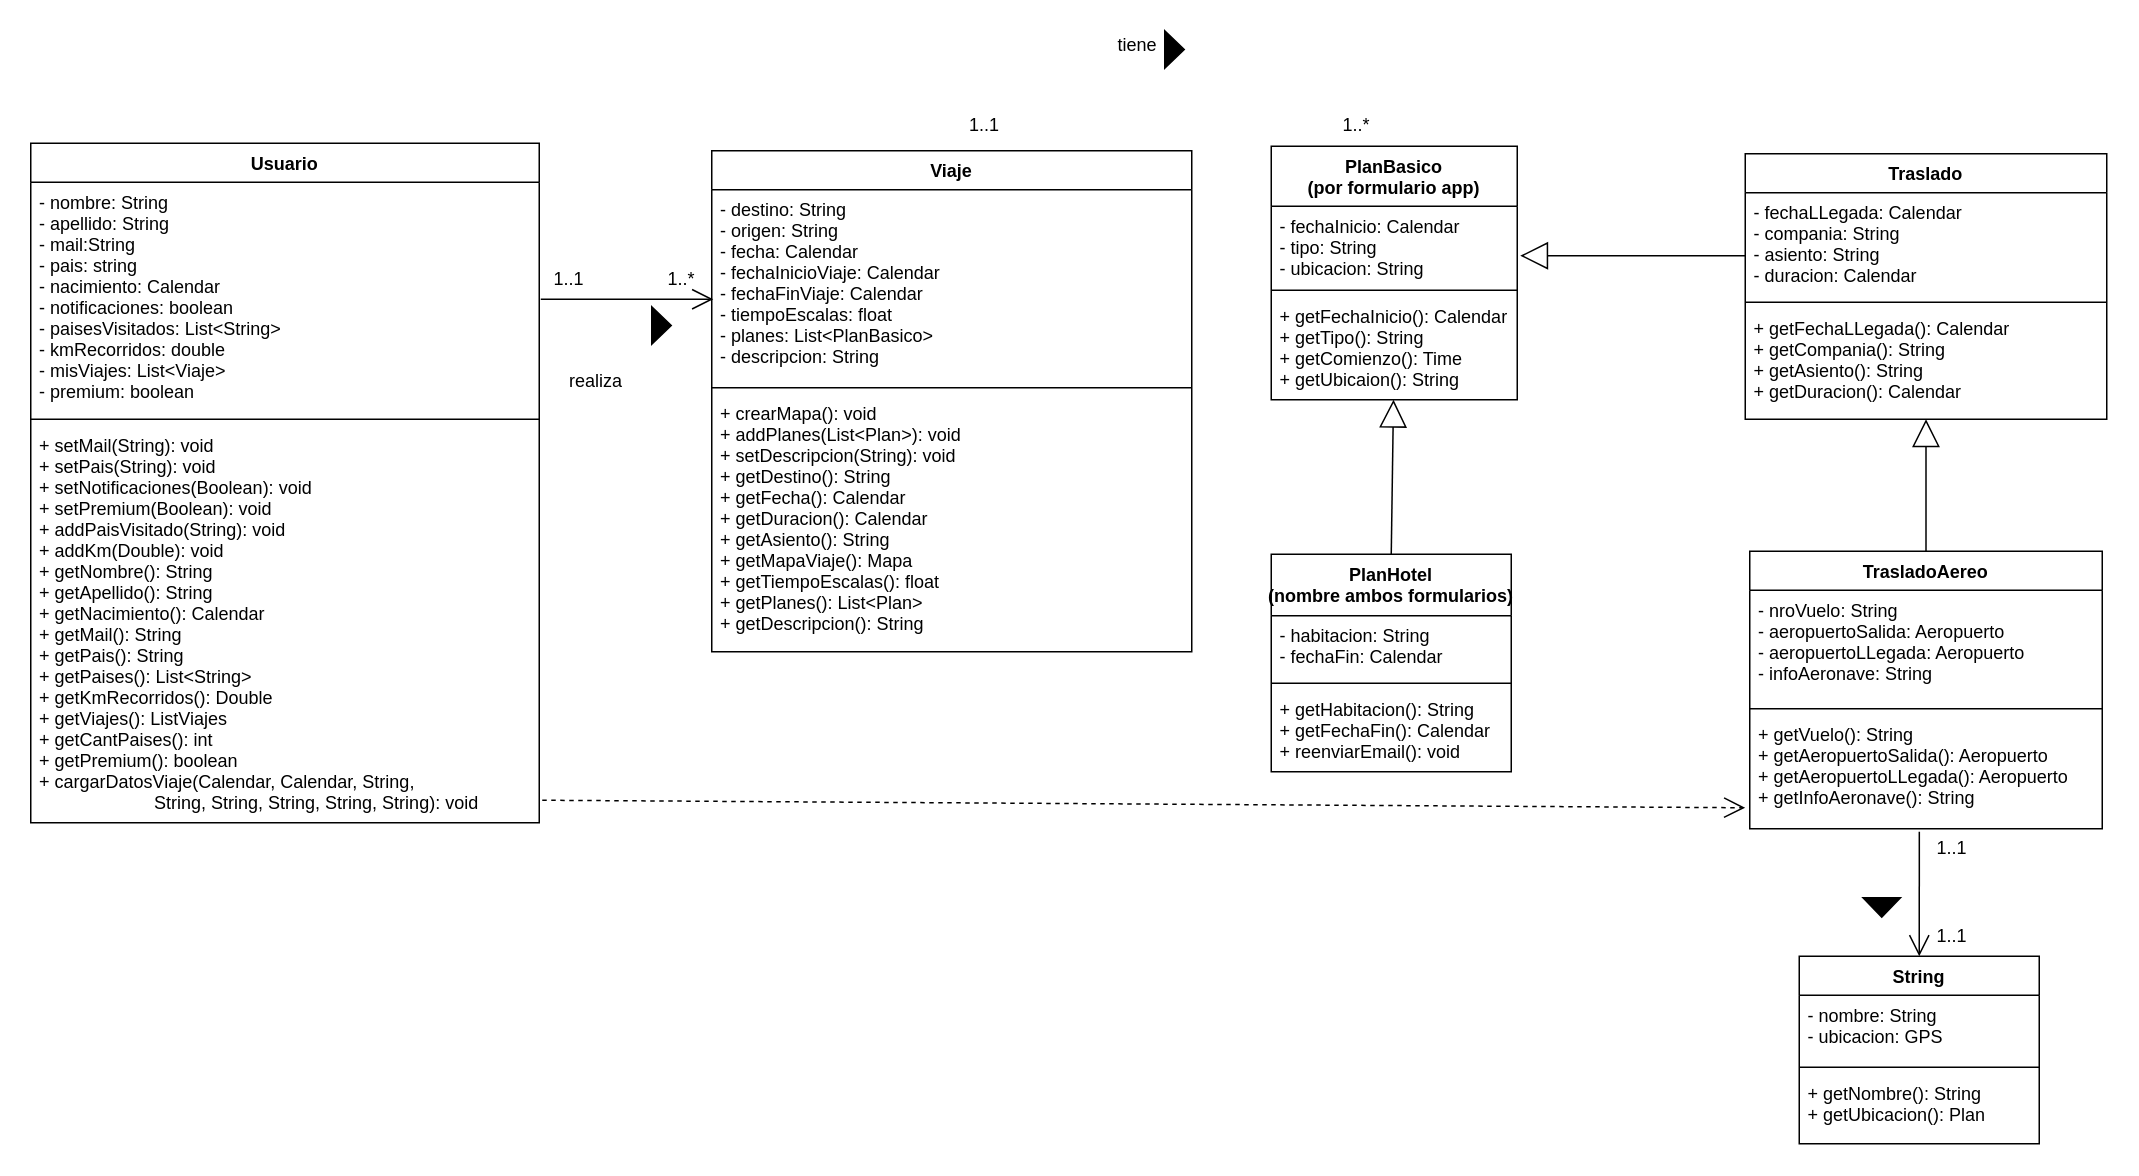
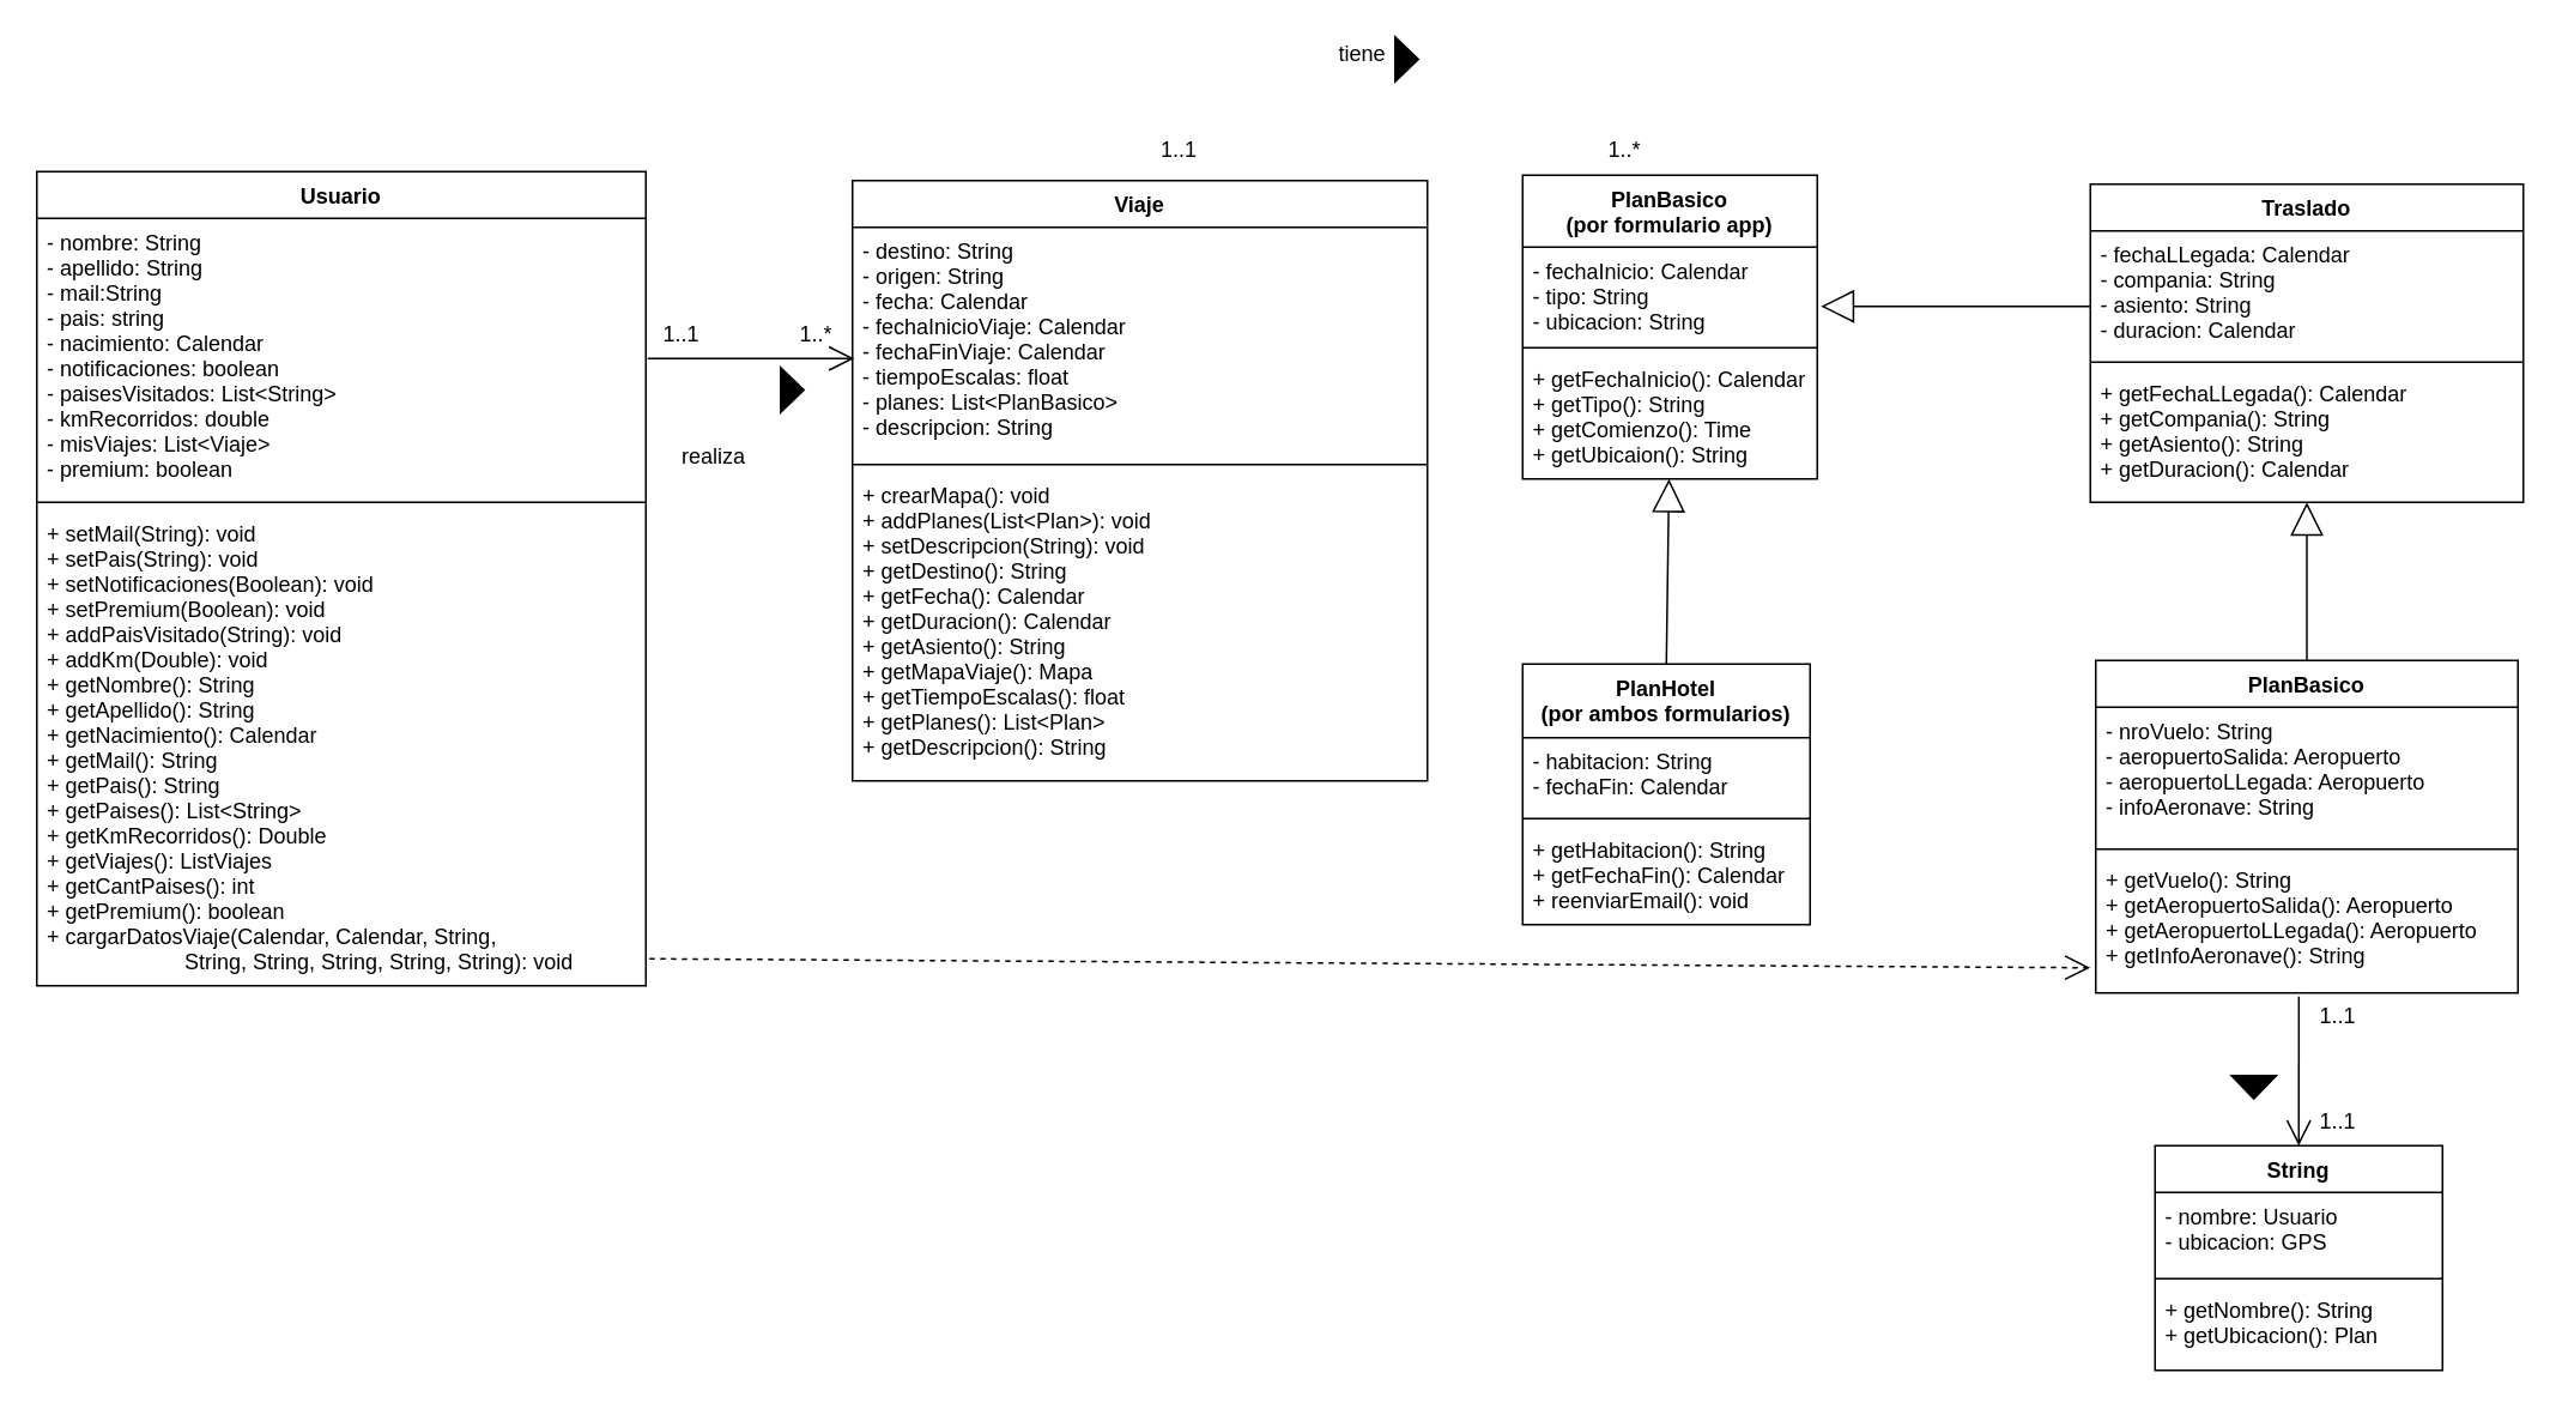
- <mxCell id="10" value="TrasladoAereo" style="swimlane;fontStyle=1;align=center;verticalAlign=top;childLayout=stackLayout;horizontal=1;startSize=26;horizontalStack=0;resizeParent=1;resizeParentMax=0;resizeLast=0;collapsible=1;marginBottom=0;" parent="1" vertex="1"><mxGeometry x="1166" y="367" width="235" height="185" as="geometry" /></mxCell>
+ <mxCell id="10" value="PlanBasico" style="swimlane;fontStyle=1;align=center;verticalAlign=top;childLayout=stackLayout;horizontal=1;startSize=26;horizontalStack=0;resizeParent=1;resizeParentMax=0;resizeLast=0;collapsible=1;marginBottom=0;" parent="1" vertex="1"><mxGeometry x="1166" y="367" width="235" height="185" as="geometry" /></mxCell>
- <mxCell id="6" value="PlanHotel&#10;(nombre ambos formularios)" style="swimlane;fontStyle=1;align=center;verticalAlign=top;childLayout=stackLayout;horizontal=1;startSize=41;horizontalStack=0;resizeParent=1;resizeParentMax=0;resizeLast=0;collapsible=1;marginBottom=0;" parent="1" vertex="1"><mxGeometry x="847" y="369" width="160" height="145" as="geometry" /></mxCell>
+ <mxCell id="6" value="PlanHotel&#10;(por ambos formularios)" style="swimlane;fontStyle=1;align=center;verticalAlign=top;childLayout=stackLayout;horizontal=1;startSize=41;horizontalStack=0;resizeParent=1;resizeParentMax=0;resizeLast=0;collapsible=1;marginBottom=0;" parent="1" vertex="1"><mxGeometry x="847" y="369" width="160" height="145" as="geometry" /></mxCell>
- <mxCell id="41" value="- nombre: String&#10;- ubicacion: GPS" style="text;strokeColor=none;fillColor=none;align=left;verticalAlign=top;spacingLeft=4;spacingRight=4;overflow=hidden;rotatable=0;points=[[0,0.5],[1,0.5]];portConstraint=eastwest;" parent="40" vertex="1"><mxGeometry y="26" width="160" height="44" as="geometry" /></mxCell>
+ <mxCell id="41" value="- nombre: Usuario&#10;- ubicacion: GPS" style="text;strokeColor=none;fillColor=none;align=left;verticalAlign=top;spacingLeft=4;spacingRight=4;overflow=hidden;rotatable=0;points=[[0,0.5],[1,0.5]];portConstraint=eastwest;" parent="40" vertex="1"><mxGeometry y="26" width="160" height="44" as="geometry" /></mxCell>
